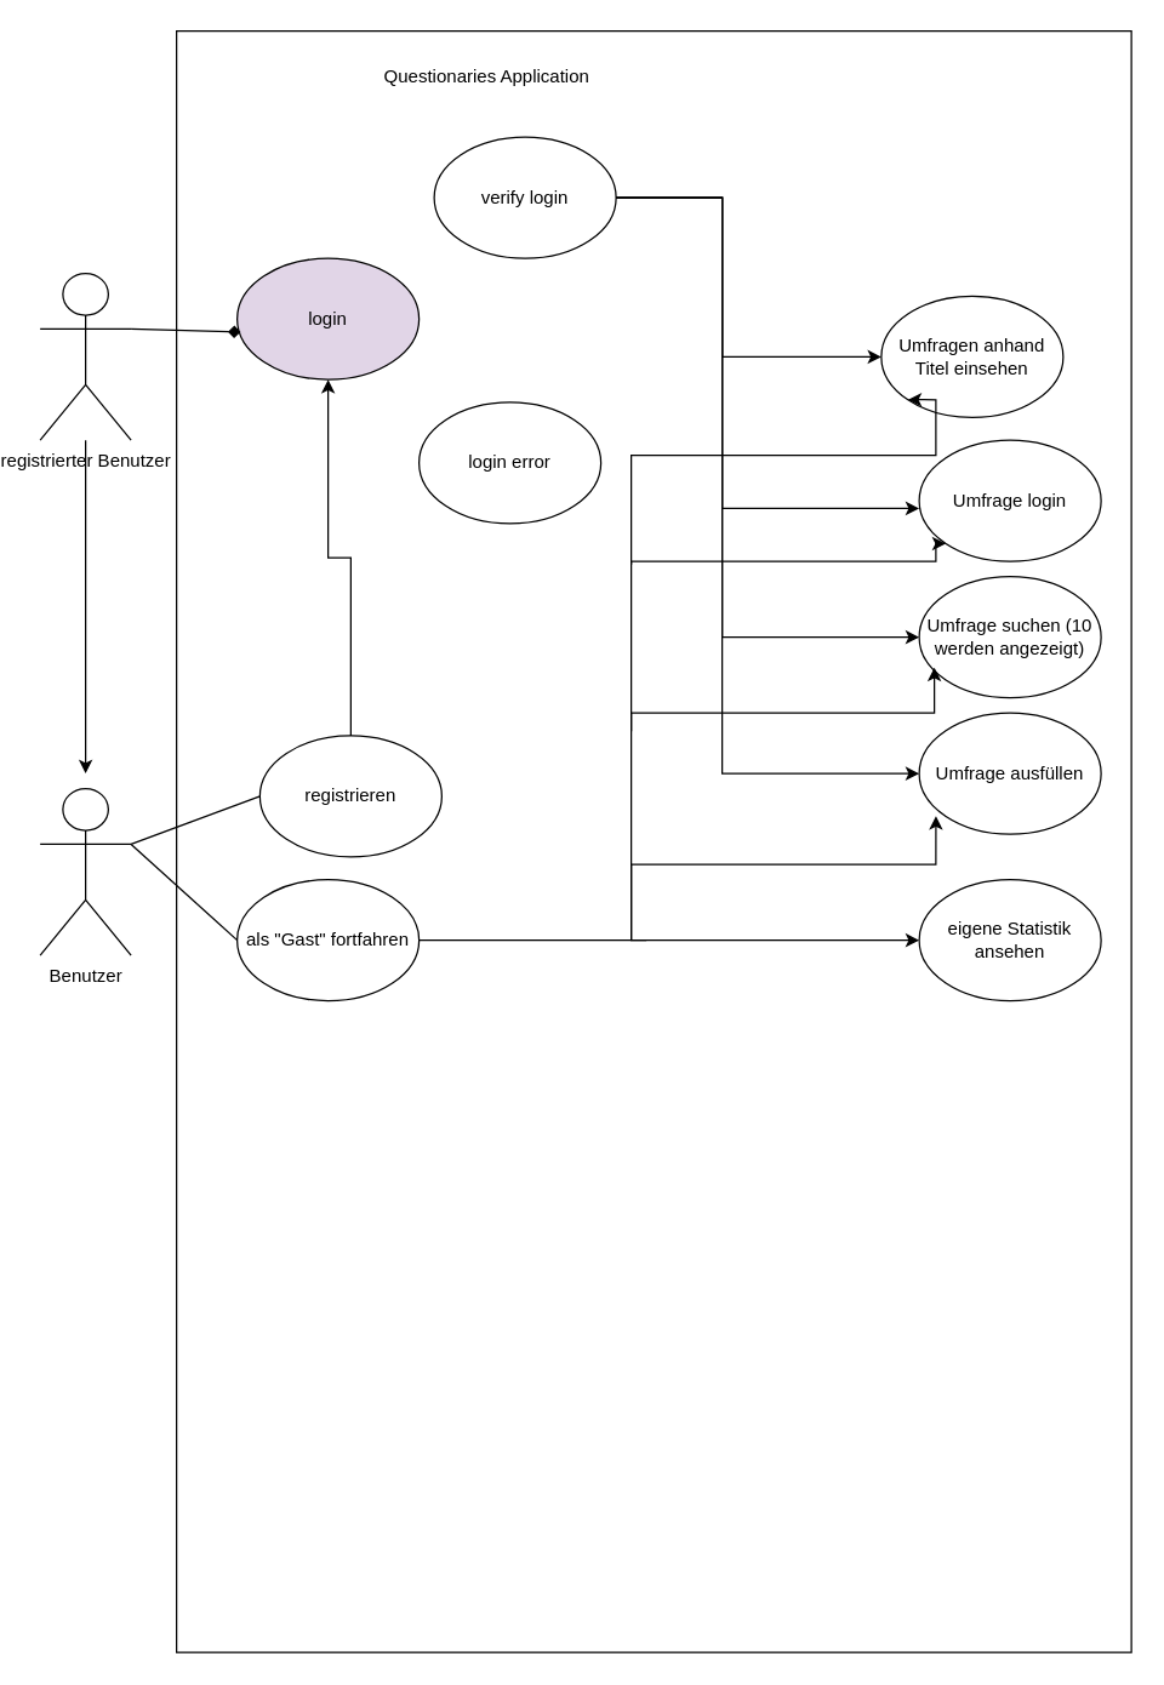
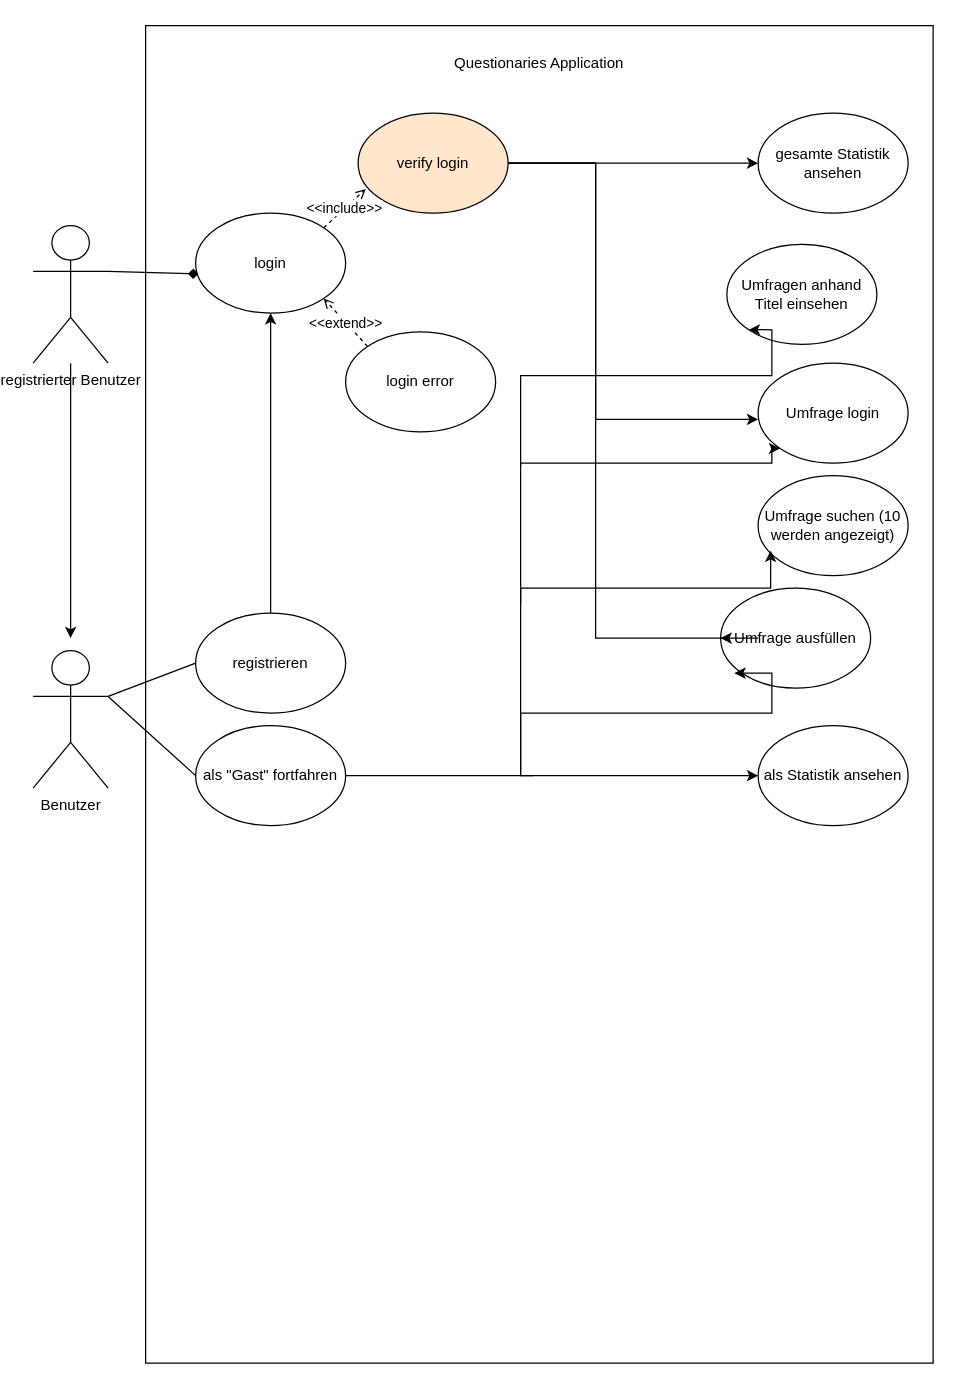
- <mxCell id="3" value="Questionaries Application" style="text;html=1;strokeColor=none;fillColor=none;align=center;verticalAlign=middle;whiteSpace=wrap;rounded=0;" parent="1" vertex="1"><mxGeometry x="205" y="40" width="220" height="20" as="geometry" /></mxCell>
+ <mxCell id="3" value="Questionaries Application" style="text;html=1;strokeColor=none;fillColor=none;align=center;verticalAlign=middle;whiteSpace=wrap;rounded=0;" parent="1" vertex="1"><mxGeometry x="315" y="40" width="220" height="20" as="geometry" /></mxCell>
- <mxCell id="18" value="verify login" style="ellipse;whiteSpace=wrap;html=1;" parent="1" vertex="1"><mxGeometry x="280" y="90" width="120" height="80" as="geometry" /></mxCell>
+ <mxCell id="18" value="verify login" style="ellipse;whiteSpace=wrap;html=1;fillColor=#ffe6cc;" parent="1" vertex="1"><mxGeometry x="280" y="90" width="120" height="80" as="geometry" /></mxCell>
+ <mxCell id="24" style="edgeStyle=orthogonalEdgeStyle;rounded=0;orthogonalLoop=1;jettySize=auto;html=1;exitX=1;exitY=0.5;exitDx=0;exitDy=0;entryX=0;entryY=0.5;entryDx=0;entryDy=0;" edge="1" parent="1" source="18" target="17"><mxGeometry relative="1" as="geometry"><mxPoint x="220" y="500" as="sourcePoint" /><mxPoint x="220" y="260" as="targetPoint" /></mxGeometry></mxCell>
+ <mxCell id="17" value="gesamte Statistik ansehen" style="ellipse;whiteSpace=wrap;html=1;" parent="1" vertex="1"><mxGeometry x="600" y="90" width="120" height="80" as="geometry" /></mxCell>
+ <mxCell id="20" value="&amp;lt;&amp;lt;include&amp;gt;&amp;gt;" style="endArrow=open;html=1;strokeColor=#000000;exitX=1;exitY=0;exitDx=0;exitDy=0;entryX=0.051;entryY=0.758;entryDx=0;entryDy=0;dashed=1;entryPerimeter=0;endFill=0;" parent="1" source="8" target="18" edge="1"><mxGeometry width="50" height="50" relative="1" as="geometry"><mxPoint x="270" y="240" as="sourcePoint" /><mxPoint x="320" y="190" as="targetPoint" /></mxGeometry></mxCell>
- <mxCell id="8" value="login" style="ellipse;whiteSpace=wrap;html=1;fillColor=#e1d5e7;" parent="1" vertex="1"><mxGeometry x="150" y="170" width="120" height="80" as="geometry" /></mxCell>
+ <mxCell id="8" value="login" style="ellipse;whiteSpace=wrap;html=1;" parent="1" vertex="1"><mxGeometry x="150" y="170" width="120" height="80" as="geometry" /></mxCell>
- <mxCell id="25" style="edgeStyle=orthogonalEdgeStyle;rounded=0;orthogonalLoop=1;jettySize=auto;html=1;exitX=1;exitY=0.5;exitDx=0;exitDy=0;entryX=0;entryY=0.5;entryDx=0;entryDy=0;" edge="1" parent="1" source="18" target="10"><mxGeometry relative="1" as="geometry"><mxPoint x="410" y="140" as="sourcePoint" /><mxPoint x="610" y="140" as="targetPoint" /><Array as="points"><mxPoint x="470" y="130" /><mxPoint x="470" y="235" /></Array></mxGeometry></mxCell>
+ <mxCell id="21" value="&amp;lt;&amp;lt;extend&amp;gt;&amp;gt;" style="endArrow=open;html=1;strokeColor=#000000;exitX=0;exitY=0;exitDx=0;exitDy=0;entryX=1;entryY=1;entryDx=0;entryDy=0;dashed=1;endFill=0;" parent="1" source="19" target="8" edge="1"><mxGeometry width="50" height="50" relative="1" as="geometry"><mxPoint x="253.36" y="186.96" as="sourcePoint" /><mxPoint x="290.96" y="115.84" as="targetPoint" /></mxGeometry></mxCell>
- <mxCell id="26" style="edgeStyle=orthogonalEdgeStyle;rounded=0;orthogonalLoop=1;jettySize=auto;html=1;exitX=1;exitY=0.5;exitDx=0;exitDy=0;entryX=0;entryY=0.5;entryDx=0;entryDy=0;" edge="1" parent="1" source="18" target="14"><mxGeometry relative="1" as="geometry"><mxPoint x="410" y="140" as="sourcePoint" /><mxPoint x="610" y="140" as="targetPoint" /><Array as="points"><mxPoint x="470" y="130" /><mxPoint x="470" y="420" /></Array></mxGeometry></mxCell>
- <mxCell id="15" value="Umfrage ausfüllen" style="ellipse;whiteSpace=wrap;html=1;" parent="1" vertex="1"><mxGeometry x="600" y="470" width="120" height="80" as="geometry" /></mxCell>
+ <mxCell id="15" value="Umfrage ausfüllen" style="ellipse;whiteSpace=wrap;html=1;" parent="1" vertex="1"><mxGeometry x="570" y="470" width="120" height="80" as="geometry" /></mxCell>
- <mxCell id="7" value="registrieren" style="ellipse;whiteSpace=wrap;html=1;" parent="1" vertex="1"><mxGeometry x="165" y="485" width="120" height="80" as="geometry" /></mxCell>
+ <mxCell id="7" value="registrieren" style="ellipse;whiteSpace=wrap;html=1;" parent="1" vertex="1"><mxGeometry x="150" y="490" width="120" height="80" as="geometry" /></mxCell>
- <mxCell id="23" value="eigene Statistik ansehen" style="ellipse;whiteSpace=wrap;html=1;" vertex="1" parent="1"><mxGeometry x="600" y="580" width="120" height="80" as="geometry" /></mxCell>
+ <mxCell id="23" value="als Statistik ansehen" style="ellipse;whiteSpace=wrap;html=1;" vertex="1" parent="1"><mxGeometry x="600" y="580" width="120" height="80" as="geometry" /></mxCell>
